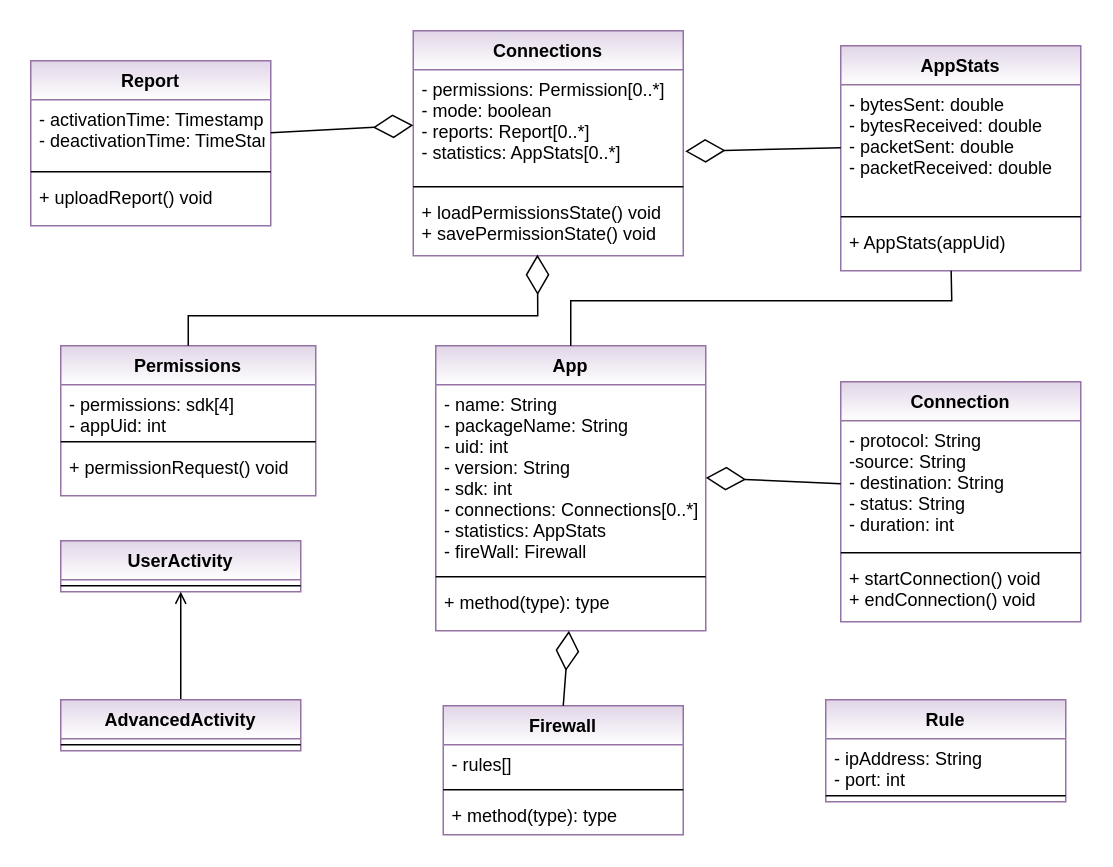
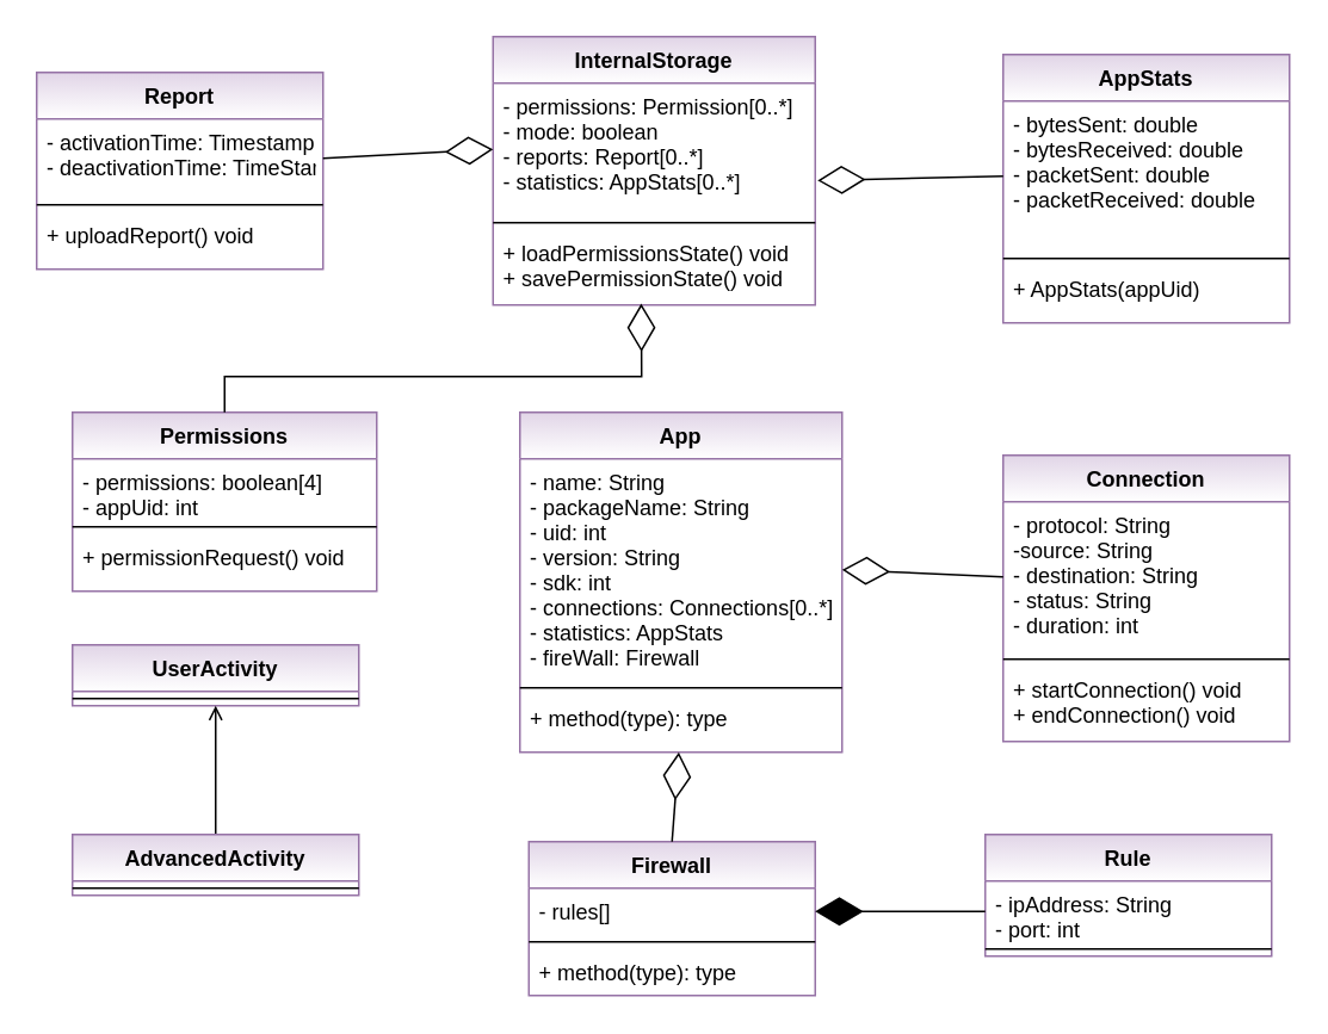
- <mxCell id="28" value="Connections" style="swimlane;fontStyle=1;align=center;verticalAlign=top;childLayout=stackLayout;horizontal=1;startSize=26;horizontalStack=0;resizeParent=1;resizeParentMax=0;resizeLast=0;collapsible=1;marginBottom=0;fillColor=#e1d5e7;strokeColor=#9673a6;gradientColor=#ffffff;" parent="1" vertex="1"><mxGeometry x="275" y="20" width="180" height="150" as="geometry" /></mxCell>
+ <mxCell id="28" value="InternalStorage" style="swimlane;fontStyle=1;align=center;verticalAlign=top;childLayout=stackLayout;horizontal=1;startSize=26;horizontalStack=0;resizeParent=1;resizeParentMax=0;resizeLast=0;collapsible=1;marginBottom=0;fillColor=#e1d5e7;strokeColor=#9673a6;gradientColor=#ffffff;" parent="1" vertex="1"><mxGeometry x="275" y="20" width="180" height="150" as="geometry" /></mxCell>
- <mxCell id="40" value="" style="endArrow=none;html=1;rounded=0;exitX=0.46;exitY=1;exitDx=0;exitDy=0;exitPerimeter=0;entryX=0.5;entryY=0;entryDx=0;entryDy=0;" edge="1" parent="1" source="7" target="24"><mxGeometry width="50" height="50" relative="1" as="geometry"><mxPoint x="350" y="180" as="sourcePoint" /><mxPoint x="290" y="140" as="targetPoint" /><Array as="points"><mxPoint x="634" y="200" /><mxPoint x="380" y="200" /></Array></mxGeometry></mxCell>
- <mxCell id="21" value="- permissions: sdk[4]&#10;- appUid: int" style="text;strokeColor=none;fillColor=none;align=left;verticalAlign=top;spacingLeft=4;spacingRight=4;overflow=hidden;rotatable=0;points=[[0,0.5],[1,0.5]];portConstraint=eastwest;" parent="20" vertex="1"><mxGeometry y="26" width="170" height="34" as="geometry" /></mxCell>
+ <mxCell id="21" value="- permissions: boolean[4]&#10;- appUid: int" style="text;strokeColor=none;fillColor=none;align=left;verticalAlign=top;spacingLeft=4;spacingRight=4;overflow=hidden;rotatable=0;points=[[0,0.5],[1,0.5]];portConstraint=eastwest;" parent="20" vertex="1"><mxGeometry y="26" width="170" height="34" as="geometry" /></mxCell>
+ <mxCell id="38" value="" style="endArrow=diamondThin;endFill=1;endSize=24;html=1;rounded=0;exitX=0;exitY=0.5;exitDx=0;exitDy=0;entryX=1;entryY=0.5;entryDx=0;entryDy=0;" edge="1" parent="1" source="33" target="9"><mxGeometry width="160" relative="1" as="geometry"><mxPoint x="300" y="150" as="sourcePoint" /><mxPoint x="670" y="200" as="targetPoint" /></mxGeometry></mxCell>
